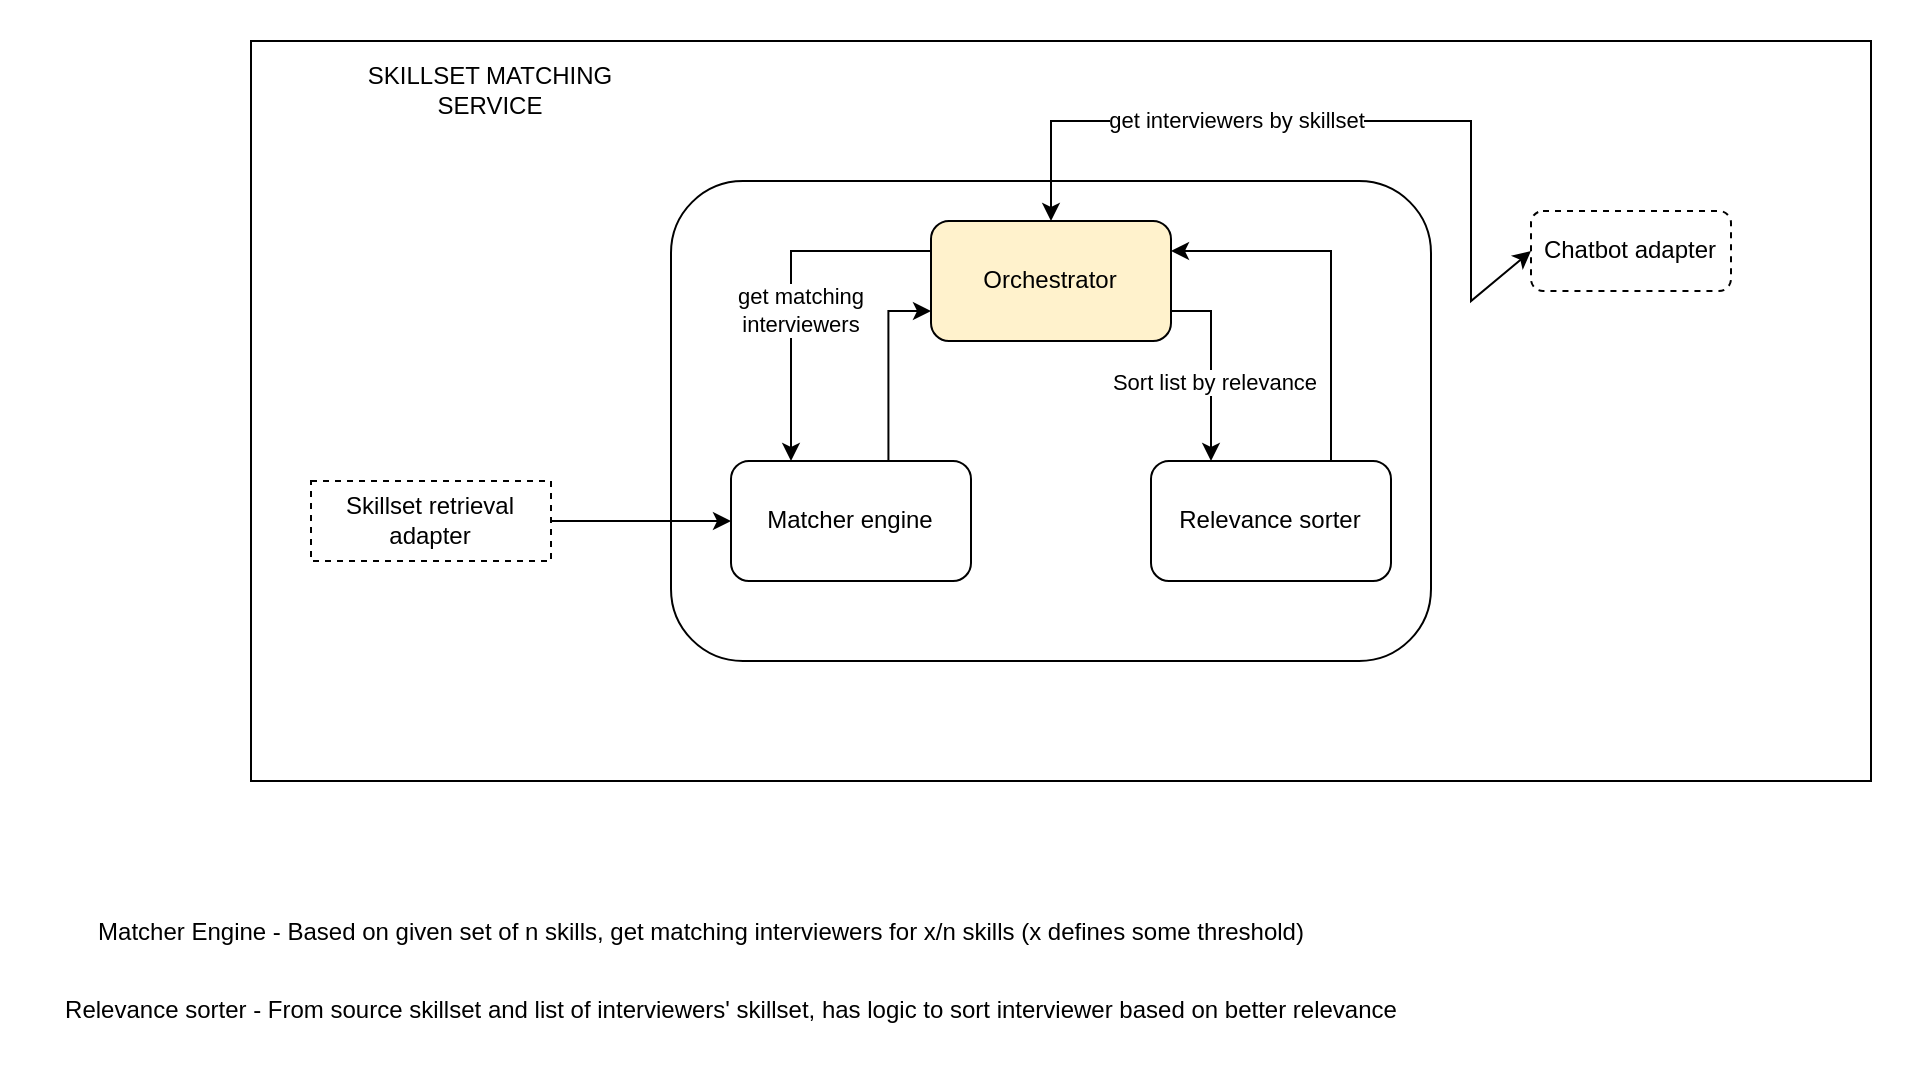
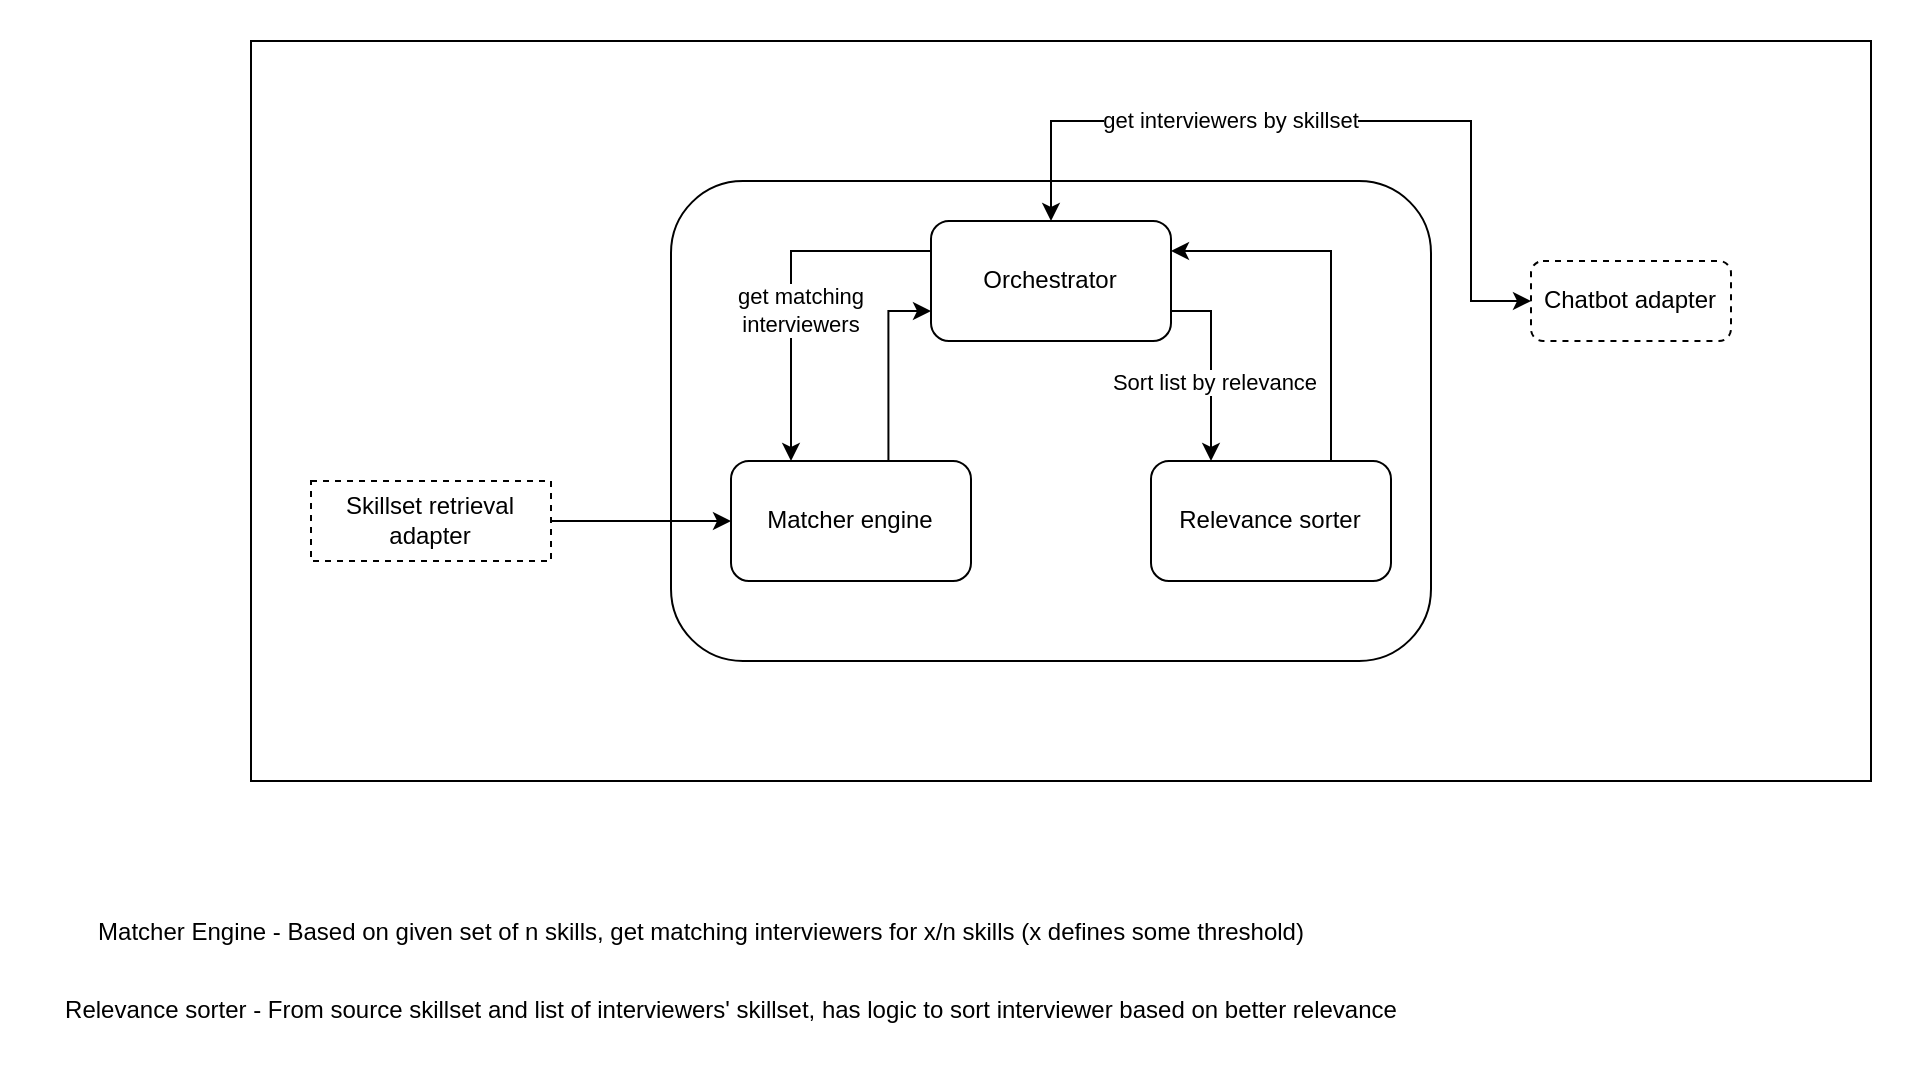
- <mxCell id="19" value="SKILLSET MATCHING SERVICE" style="text;html=1;align=center;verticalAlign=middle;whiteSpace=wrap;rounded=0;" vertex="1" parent="1"><mxGeometry x="165" y="30" width="160" height="30" as="geometry" /></mxCell>
- <mxCell id="6" value="Chatbot adapter" style="rounded=1;whiteSpace=wrap;html=1;dashed=1;" vertex="1" parent="1"><mxGeometry x="765" y="105" width="100" height="40" as="geometry" /></mxCell>
+ <mxCell id="6" value="Chatbot adapter" style="rounded=1;whiteSpace=wrap;html=1;dashed=1;" vertex="1" parent="1"><mxGeometry x="765" y="130" width="100" height="40" as="geometry" /></mxCell>
- <mxCell id="11" value="Orchestrator" style="rounded=1;whiteSpace=wrap;html=1;fillColor=#fff2cc;" vertex="1" parent="1"><mxGeometry x="465" y="110" width="120" height="60" as="geometry" /></mxCell>
+ <mxCell id="11" value="Orchestrator" style="rounded=1;whiteSpace=wrap;html=1;" vertex="1" parent="1"><mxGeometry x="465" y="110" width="120" height="60" as="geometry" /></mxCell>
